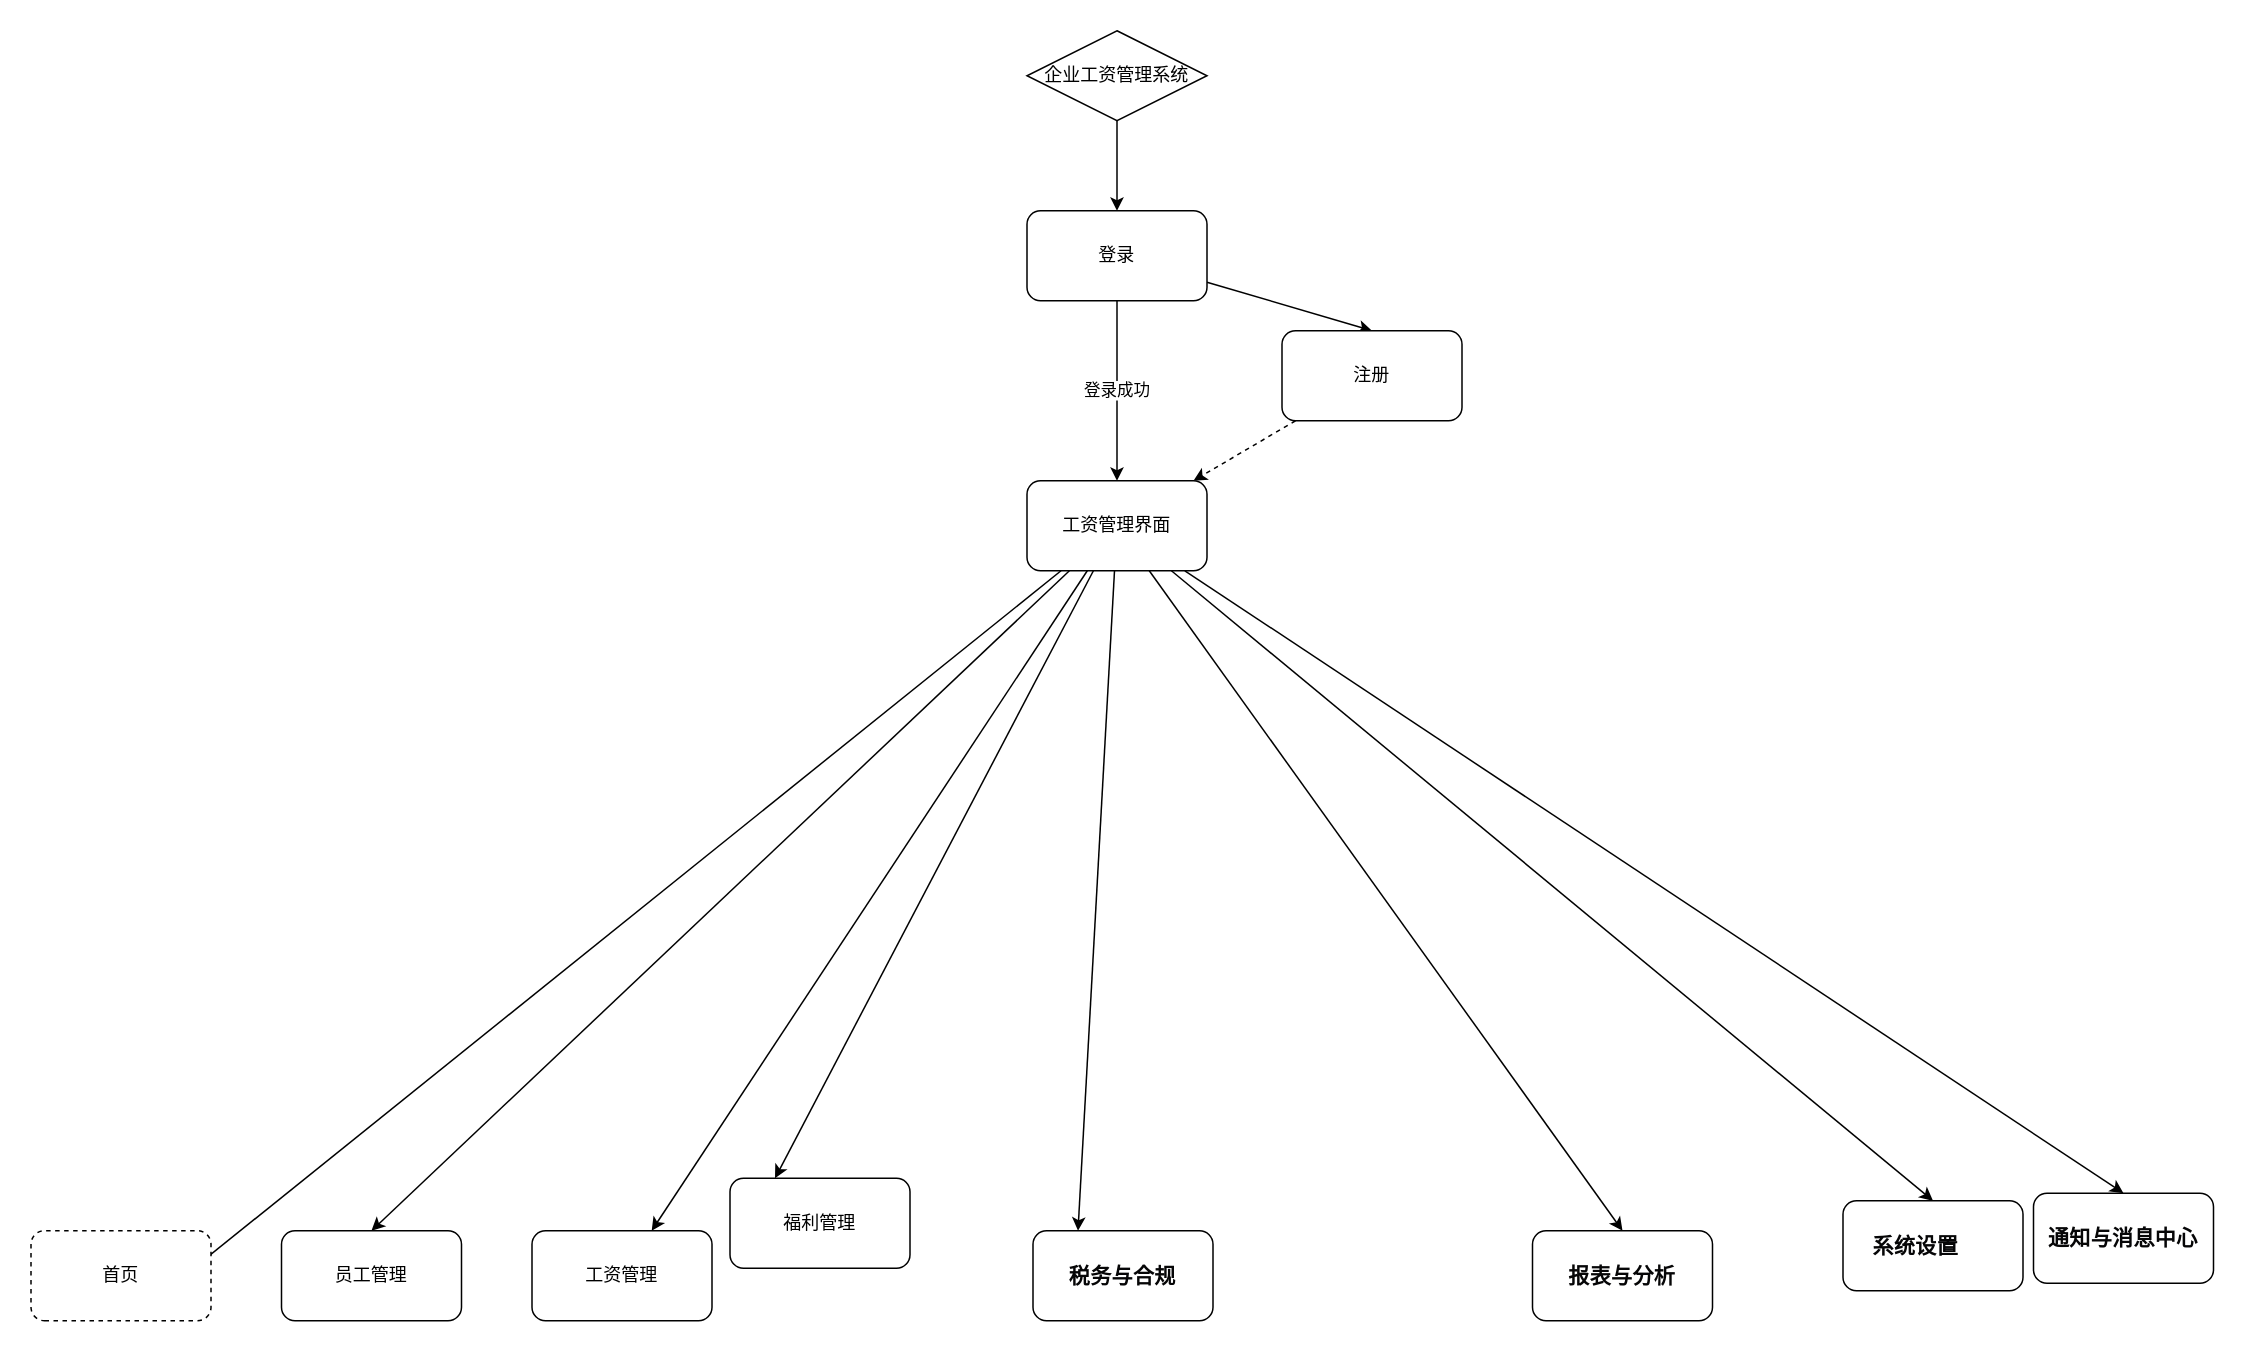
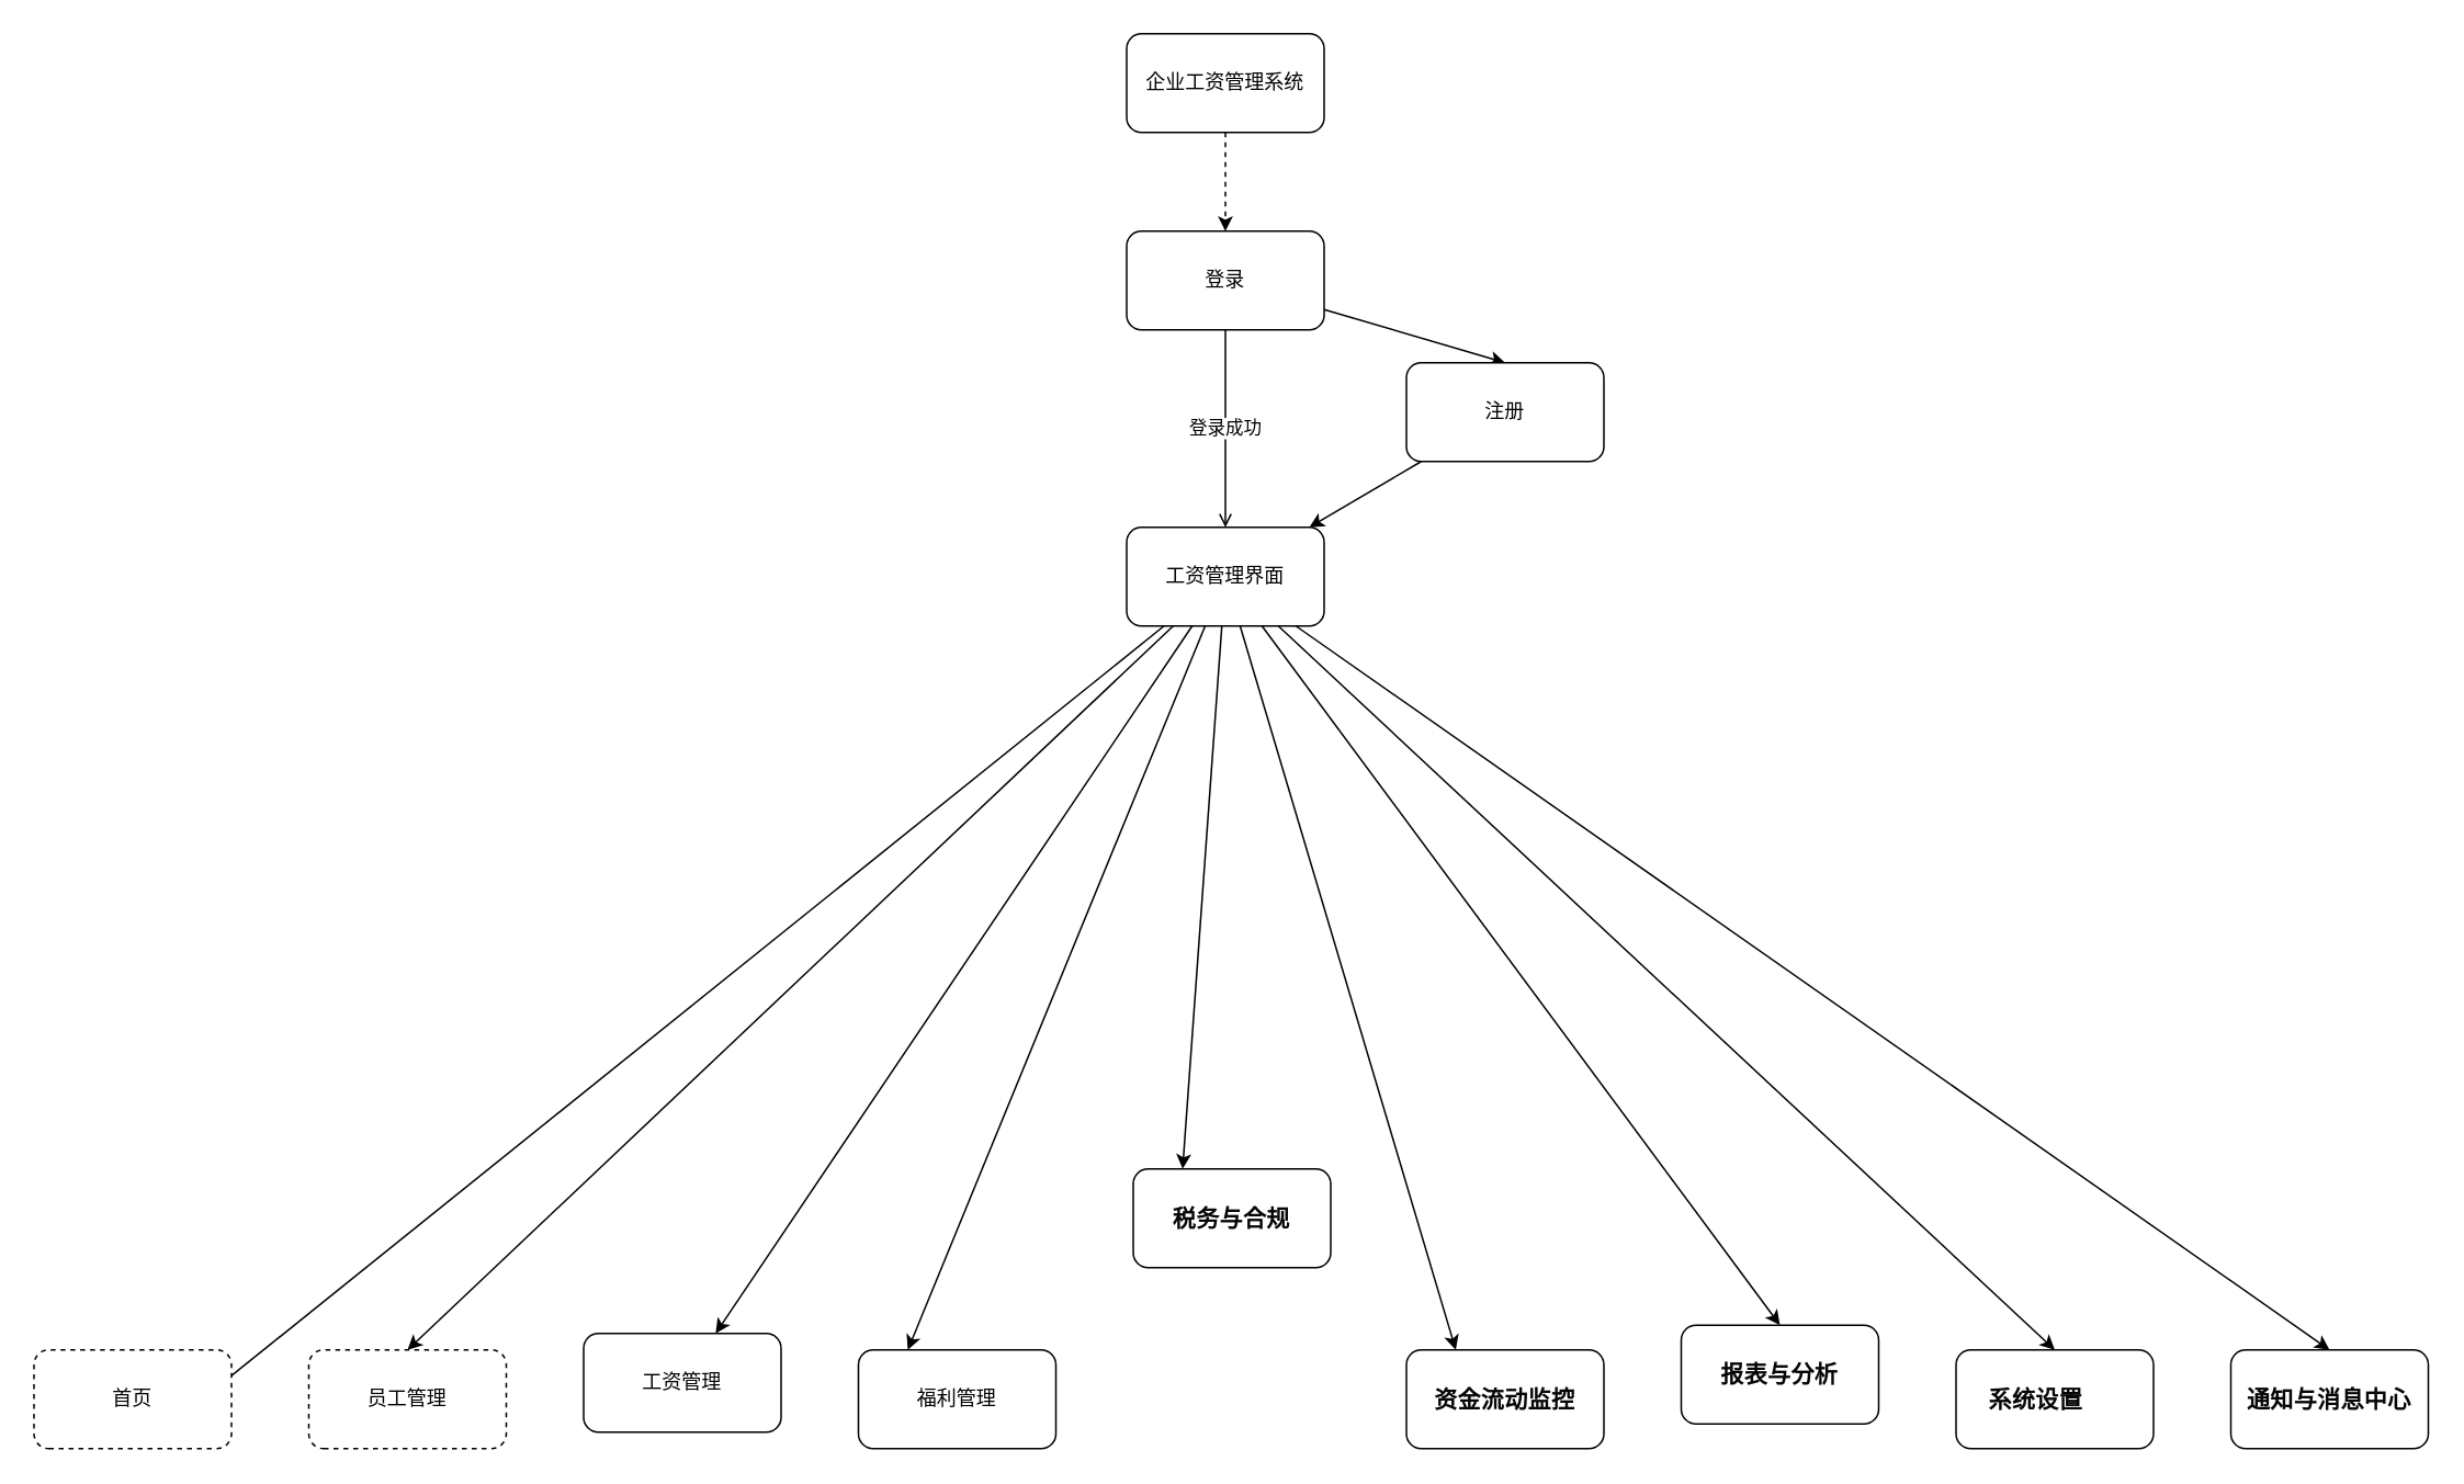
- <mxCell id="3" value="企业工资管理系统" style="rhombus;whiteSpace=wrap;html=1;" parent="1" vertex="1"><mxGeometry x="684" y="20" width="120" height="60" as="geometry" /></mxCell>
+ <mxCell id="3" value="企业工资管理系统" style="rounded=1;whiteSpace=wrap;html=1;" parent="1" vertex="1"><mxGeometry x="684" y="20" width="120" height="60" as="geometry" /></mxCell>
- <mxCell id="2" style="edgeStyle=none;html=1;entryX=0.5;entryY=0;entryDx=0;entryDy=0;" edge="1" parent="1" source="3" target="6"><mxGeometry relative="1" as="geometry" /></mxCell>
+ <mxCell id="2" style="edgeStyle=none;html=1;entryX=0.5;entryY=0;entryDx=0;entryDy=0;dashed=1;" edge="1" parent="1" source="3" target="6"><mxGeometry relative="1" as="geometry" /></mxCell>
- <mxCell id="7" style="edgeStyle=none;html=1;dashed=1;" edge="1" parent="1" source="8" target="18"><mxGeometry relative="1" as="geometry" /></mxCell>
+ <mxCell id="7" style="edgeStyle=none;html=1;" edge="1" parent="1" source="8" target="18"><mxGeometry relative="1" as="geometry" /></mxCell>
- <mxCell id="4" value="登录成功" style="edgeStyle=none;html=1;entryX=0.5;entryY=0;entryDx=0;entryDy=0;" parent="1" source="6" target="18" edge="1"><mxGeometry relative="1" as="geometry"><mxPoint x="696.25" y="320" as="targetPoint" /></mxGeometry></mxCell>
+ <mxCell id="4" value="登录成功" style="edgeStyle=none;html=1;entryX=0.5;entryY=0;entryDx=0;entryDy=0;endArrow=open;" parent="1" source="6" target="18" edge="1"><mxGeometry relative="1" as="geometry"><mxPoint x="696.25" y="320" as="targetPoint" /></mxGeometry></mxCell>
+ <mxCell id="14" style="edgeStyle=none;html=1;entryX=0.25;entryY=0;entryDx=0;entryDy=0;" edge="1" parent="1" source="18" target="24"><mxGeometry relative="1" as="geometry" /></mxCell>
- <mxCell id="22" value="福利管理" style="rounded=1;whiteSpace=wrap;html=1;flipH=0;flipV=1;" parent="1" vertex="1"><mxGeometry x="486" y="785" width="120" height="60" as="geometry" /></mxCell>
+ <mxCell id="22" value="福利管理" style="rounded=1;whiteSpace=wrap;html=1;flipH=0;flipV=1;" parent="1" vertex="1"><mxGeometry x="521" y="820" width="120" height="60" as="geometry" /></mxCell>
- <mxCell id="26" value="&lt;span style=&quot;box-sizing: inherit; font-weight: 700; color: rgb(6, 6, 7); font-family: -apple-system, blinkmacsystemfont, &amp;quot;Helvetica Neue&amp;quot;, helvetica, &amp;quot;segoe ui&amp;quot;, arial, roboto, &amp;quot;PingFang SC&amp;quot;, miui, &amp;quot;Hiragino Sans GB&amp;quot;, &amp;quot;Microsoft Yahei&amp;quot;, sans-serif; font-size: 14px; letter-spacing: 0.25px; text-align: left; background-color: rgb(255, 255, 255);&quot;&gt;通知与消息中心&lt;/span&gt;" style="rounded=1;whiteSpace=wrap;html=1;flipH=0;flipV=1;" parent="1" vertex="1"><mxGeometry x="1355" y="795" width="120" height="60" as="geometry" /></mxCell>
+ <mxCell id="26" value="&lt;span style=&quot;box-sizing: inherit; font-weight: 700; color: rgb(6, 6, 7); font-family: -apple-system, blinkmacsystemfont, &amp;quot;Helvetica Neue&amp;quot;, helvetica, &amp;quot;segoe ui&amp;quot;, arial, roboto, &amp;quot;PingFang SC&amp;quot;, miui, &amp;quot;Hiragino Sans GB&amp;quot;, &amp;quot;Microsoft Yahei&amp;quot;, sans-serif; font-size: 14px; letter-spacing: 0.25px; text-align: left; background-color: rgb(255, 255, 255);&quot;&gt;通知与消息中心&lt;/span&gt;" style="rounded=1;whiteSpace=wrap;html=1;flipH=0;flipV=1;" parent="1" vertex="1"><mxGeometry x="1355" y="820" width="120" height="60" as="geometry" /></mxCell>
- <mxCell id="27" value="&lt;span style=&quot;box-sizing: inherit; font-weight: 700; color: rgb(6, 6, 7); font-family: -apple-system, blinkmacsystemfont, &amp;quot;Helvetica Neue&amp;quot;, helvetica, &amp;quot;segoe ui&amp;quot;, arial, roboto, &amp;quot;PingFang SC&amp;quot;, miui, &amp;quot;Hiragino Sans GB&amp;quot;, &amp;quot;Microsoft Yahei&amp;quot;, sans-serif; font-size: 14px; letter-spacing: 0.25px; text-align: left; background-color: rgb(255, 255, 255);&quot;&gt;系统设置&lt;span style=&quot;white-space: pre;&quot;&gt;&#09;&lt;/span&gt;&lt;/span&gt;" style="rounded=1;whiteSpace=wrap;html=1;flipH=0;flipV=1;" parent="1" vertex="1"><mxGeometry x="1228" y="800" width="120" height="60" as="geometry" /></mxCell>
+ <mxCell id="27" value="&lt;span style=&quot;box-sizing: inherit; font-weight: 700; color: rgb(6, 6, 7); font-family: -apple-system, blinkmacsystemfont, &amp;quot;Helvetica Neue&amp;quot;, helvetica, &amp;quot;segoe ui&amp;quot;, arial, roboto, &amp;quot;PingFang SC&amp;quot;, miui, &amp;quot;Hiragino Sans GB&amp;quot;, &amp;quot;Microsoft Yahei&amp;quot;, sans-serif; font-size: 14px; letter-spacing: 0.25px; text-align: left; background-color: rgb(255, 255, 255);&quot;&gt;系统设置&lt;span style=&quot;white-space: pre;&quot;&gt;&#09;&lt;/span&gt;&lt;/span&gt;" style="rounded=1;whiteSpace=wrap;html=1;flipH=0;flipV=1;" parent="1" vertex="1"><mxGeometry x="1188" y="820" width="120" height="60" as="geometry" /></mxCell>
- <mxCell id="20" value="员工管理" style="rounded=1;whiteSpace=wrap;html=1;flipH=0;flipV=1;" parent="1" vertex="1"><mxGeometry x="187" y="820" width="120" height="60" as="geometry" /></mxCell>
+ <mxCell id="20" value="员工管理" style="rounded=1;whiteSpace=wrap;html=1;flipH=0;flipV=1;dashed=1;" parent="1" vertex="1"><mxGeometry x="187" y="820" width="120" height="60" as="geometry" /></mxCell>
- <mxCell id="21" value="工资管理" style="rounded=1;whiteSpace=wrap;html=1;flipH=0;flipV=1;" parent="1" vertex="1"><mxGeometry x="354" y="820" width="120" height="60" as="geometry" /></mxCell>
+ <mxCell id="21" value="工资管理" style="rounded=1;whiteSpace=wrap;html=1;flipH=0;flipV=1;" parent="1" vertex="1"><mxGeometry x="354" y="810" width="120" height="60" as="geometry" /></mxCell>
- <mxCell id="23" value="&lt;span style=&quot;box-sizing: inherit; font-weight: 700; color: rgb(6, 6, 7); font-family: -apple-system, blinkmacsystemfont, &amp;quot;Helvetica Neue&amp;quot;, helvetica, &amp;quot;segoe ui&amp;quot;, arial, roboto, &amp;quot;PingFang SC&amp;quot;, miui, &amp;quot;Hiragino Sans GB&amp;quot;, &amp;quot;Microsoft Yahei&amp;quot;, sans-serif; font-size: 14px; letter-spacing: 0.25px; text-align: left; background-color: rgb(255, 255, 255);&quot;&gt;税务与合规&lt;/span&gt;" style="rounded=1;whiteSpace=wrap;html=1;flipH=0;flipV=1;" parent="1" vertex="1"><mxGeometry x="688" y="820" width="120" height="60" as="geometry" /></mxCell>
+ <mxCell id="23" value="&lt;span style=&quot;box-sizing: inherit; font-weight: 700; color: rgb(6, 6, 7); font-family: -apple-system, blinkmacsystemfont, &amp;quot;Helvetica Neue&amp;quot;, helvetica, &amp;quot;segoe ui&amp;quot;, arial, roboto, &amp;quot;PingFang SC&amp;quot;, miui, &amp;quot;Hiragino Sans GB&amp;quot;, &amp;quot;Microsoft Yahei&amp;quot;, sans-serif; font-size: 14px; letter-spacing: 0.25px; text-align: left; background-color: rgb(255, 255, 255);&quot;&gt;税务与合规&lt;/span&gt;" style="rounded=1;whiteSpace=wrap;html=1;flipH=0;flipV=1;" parent="1" vertex="1"><mxGeometry x="688" y="710" width="120" height="60" as="geometry" /></mxCell>
+ <mxCell id="24" value="&lt;span style=&quot;box-sizing: inherit; font-weight: 700; color: rgb(6, 6, 7); font-family: -apple-system, blinkmacsystemfont, &amp;quot;Helvetica Neue&amp;quot;, helvetica, &amp;quot;segoe ui&amp;quot;, arial, roboto, &amp;quot;PingFang SC&amp;quot;, miui, &amp;quot;Hiragino Sans GB&amp;quot;, &amp;quot;Microsoft Yahei&amp;quot;, sans-serif; font-size: 14px; letter-spacing: 0.25px; text-align: left; background-color: rgb(255, 255, 255);&quot;&gt;资金流动监控&lt;/span&gt;" style="rounded=1;whiteSpace=wrap;html=1;flipH=0;flipV=1;" parent="1" vertex="1"><mxGeometry x="854" y="820" width="120" height="60" as="geometry" /></mxCell>
- <mxCell id="25" value="&lt;span style=&quot;box-sizing: inherit; font-weight: 700; color: rgb(6, 6, 7); font-family: -apple-system, blinkmacsystemfont, &amp;quot;Helvetica Neue&amp;quot;, helvetica, &amp;quot;segoe ui&amp;quot;, arial, roboto, &amp;quot;PingFang SC&amp;quot;, miui, &amp;quot;Hiragino Sans GB&amp;quot;, &amp;quot;Microsoft Yahei&amp;quot;, sans-serif; font-size: 14px; letter-spacing: 0.25px; text-align: left; background-color: rgb(255, 255, 255);&quot;&gt;报表与分析&lt;/span&gt;" style="rounded=1;whiteSpace=wrap;html=1;flipH=0;flipV=1;" parent="1" vertex="1"><mxGeometry x="1021" y="820" width="120" height="60" as="geometry" /></mxCell>
+ <mxCell id="25" value="&lt;span style=&quot;box-sizing: inherit; font-weight: 700; color: rgb(6, 6, 7); font-family: -apple-system, blinkmacsystemfont, &amp;quot;Helvetica Neue&amp;quot;, helvetica, &amp;quot;segoe ui&amp;quot;, arial, roboto, &amp;quot;PingFang SC&amp;quot;, miui, &amp;quot;Hiragino Sans GB&amp;quot;, &amp;quot;Microsoft Yahei&amp;quot;, sans-serif; font-size: 14px; letter-spacing: 0.25px; text-align: left; background-color: rgb(255, 255, 255);&quot;&gt;报表与分析&lt;/span&gt;" style="rounded=1;whiteSpace=wrap;html=1;flipH=0;flipV=1;" parent="1" vertex="1"><mxGeometry x="1021" y="805" width="120" height="60" as="geometry" /></mxCell>
